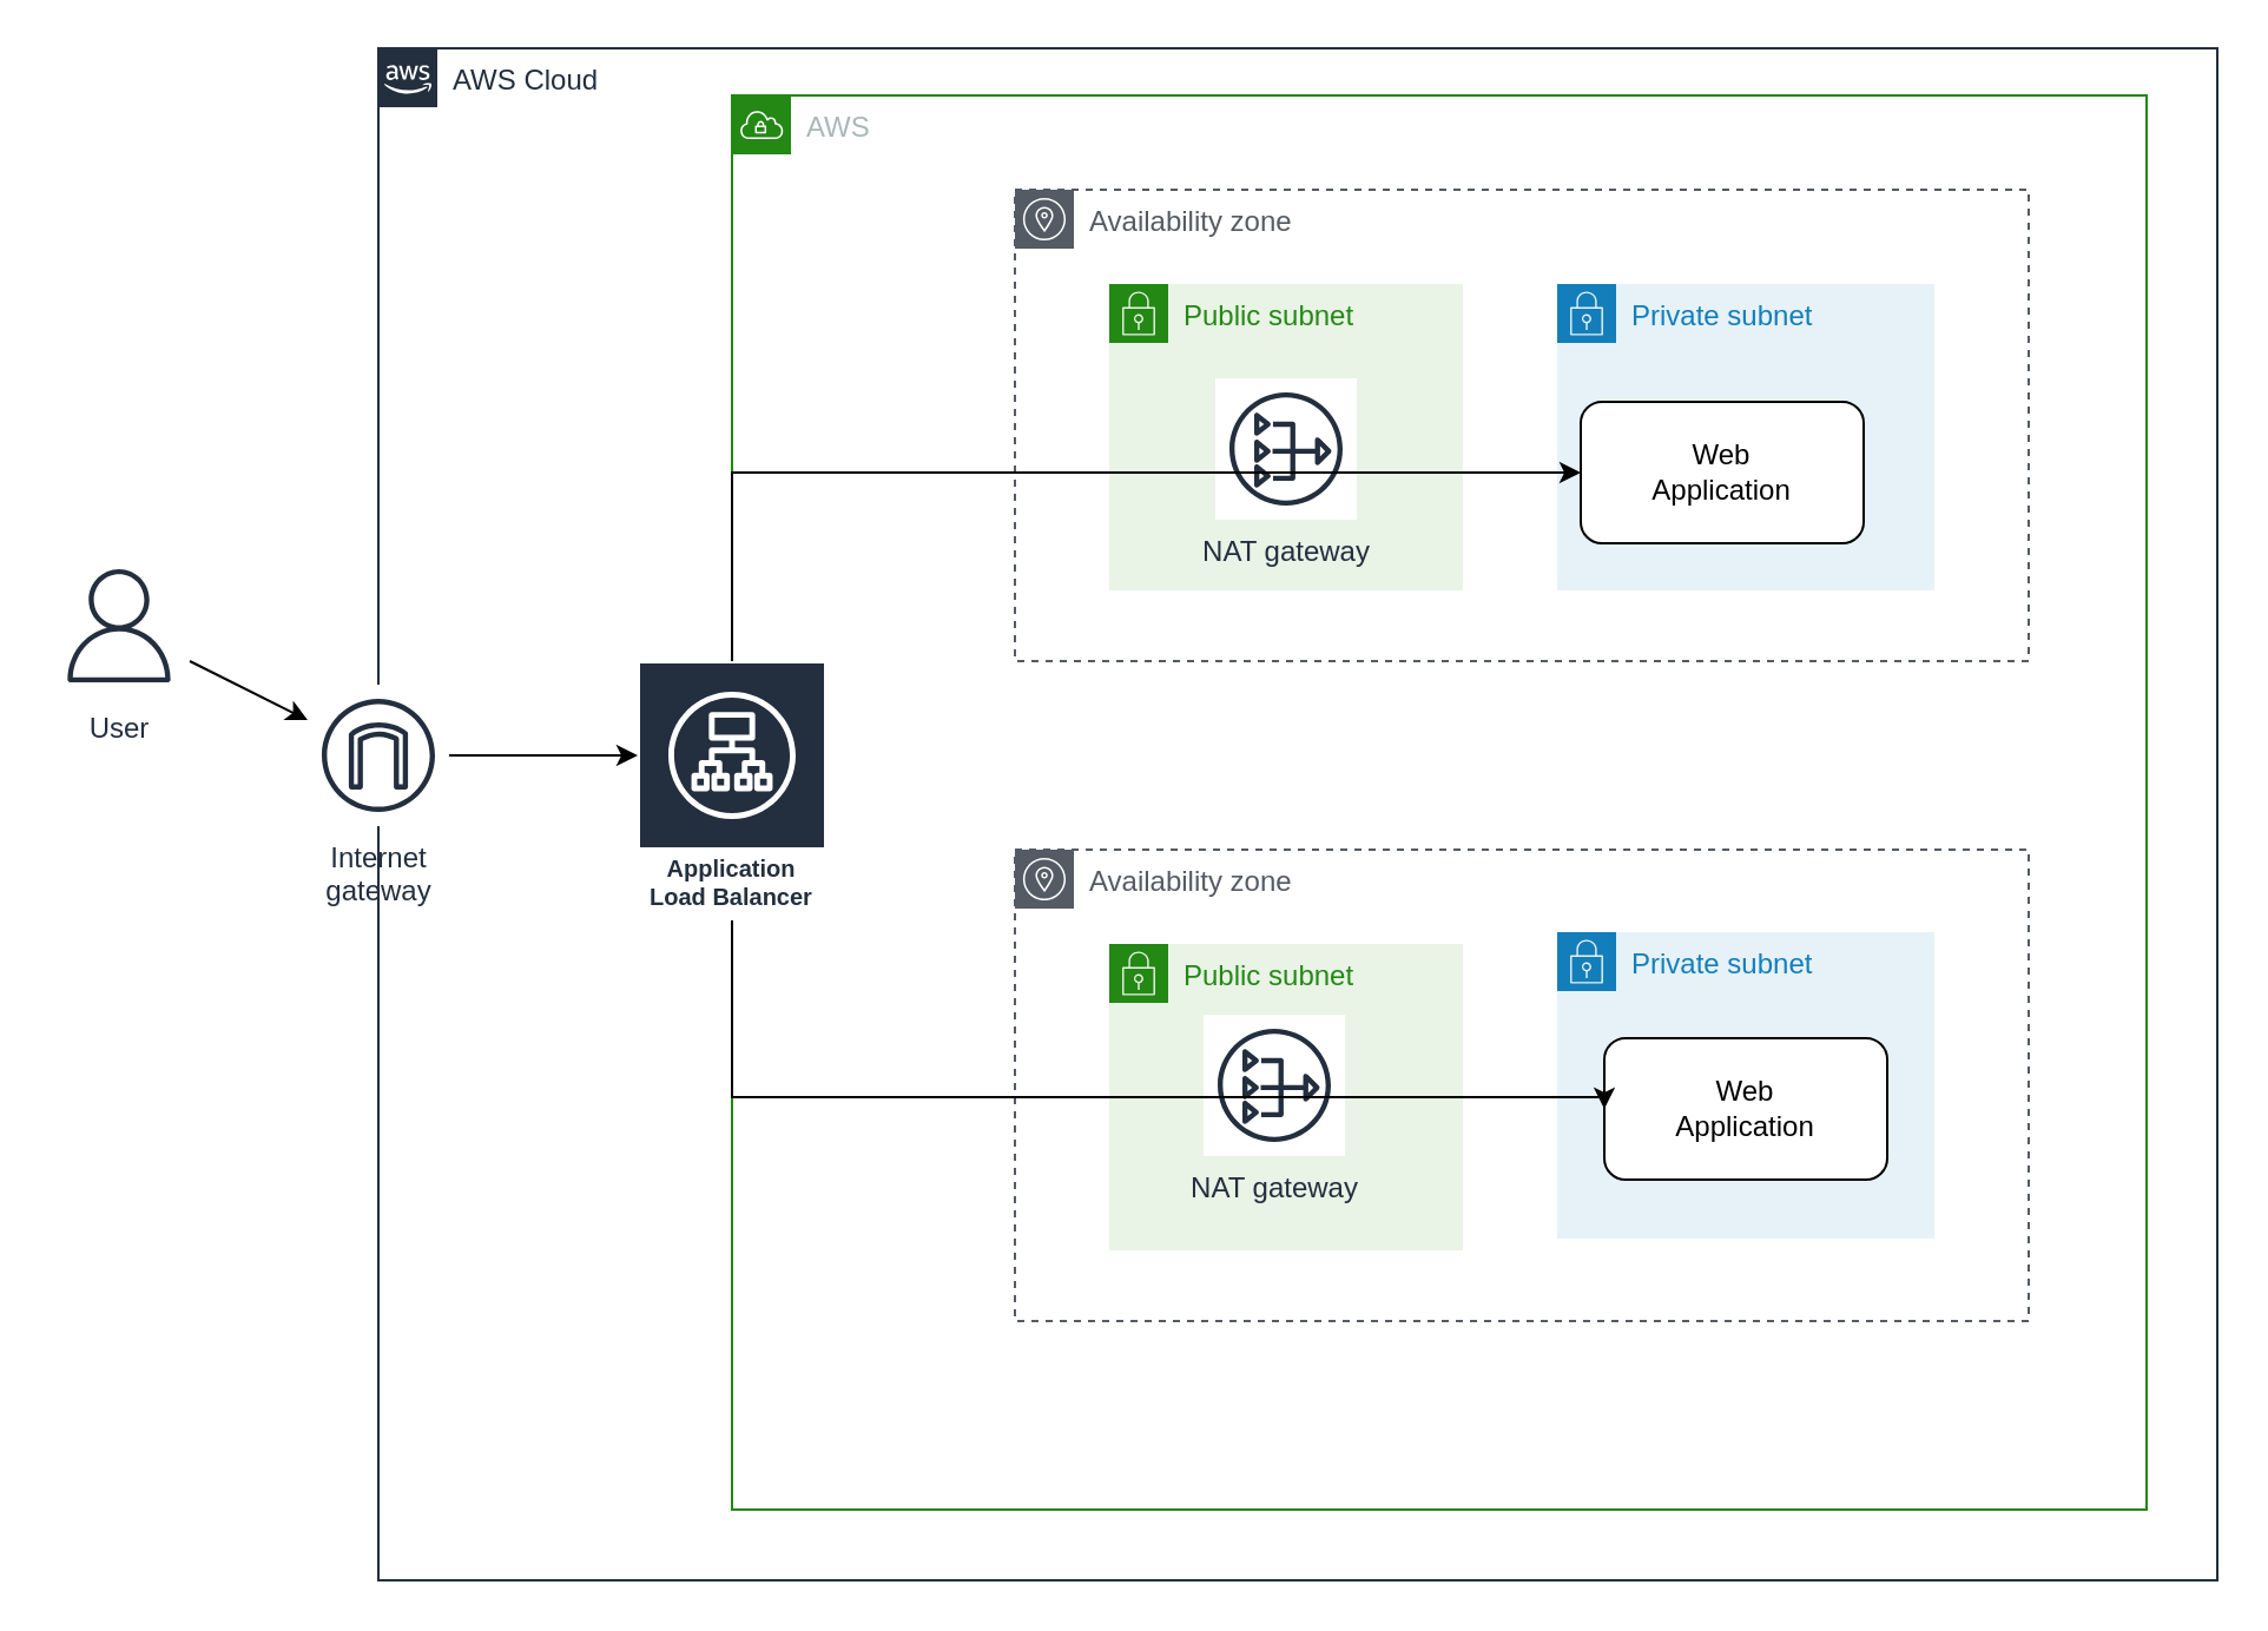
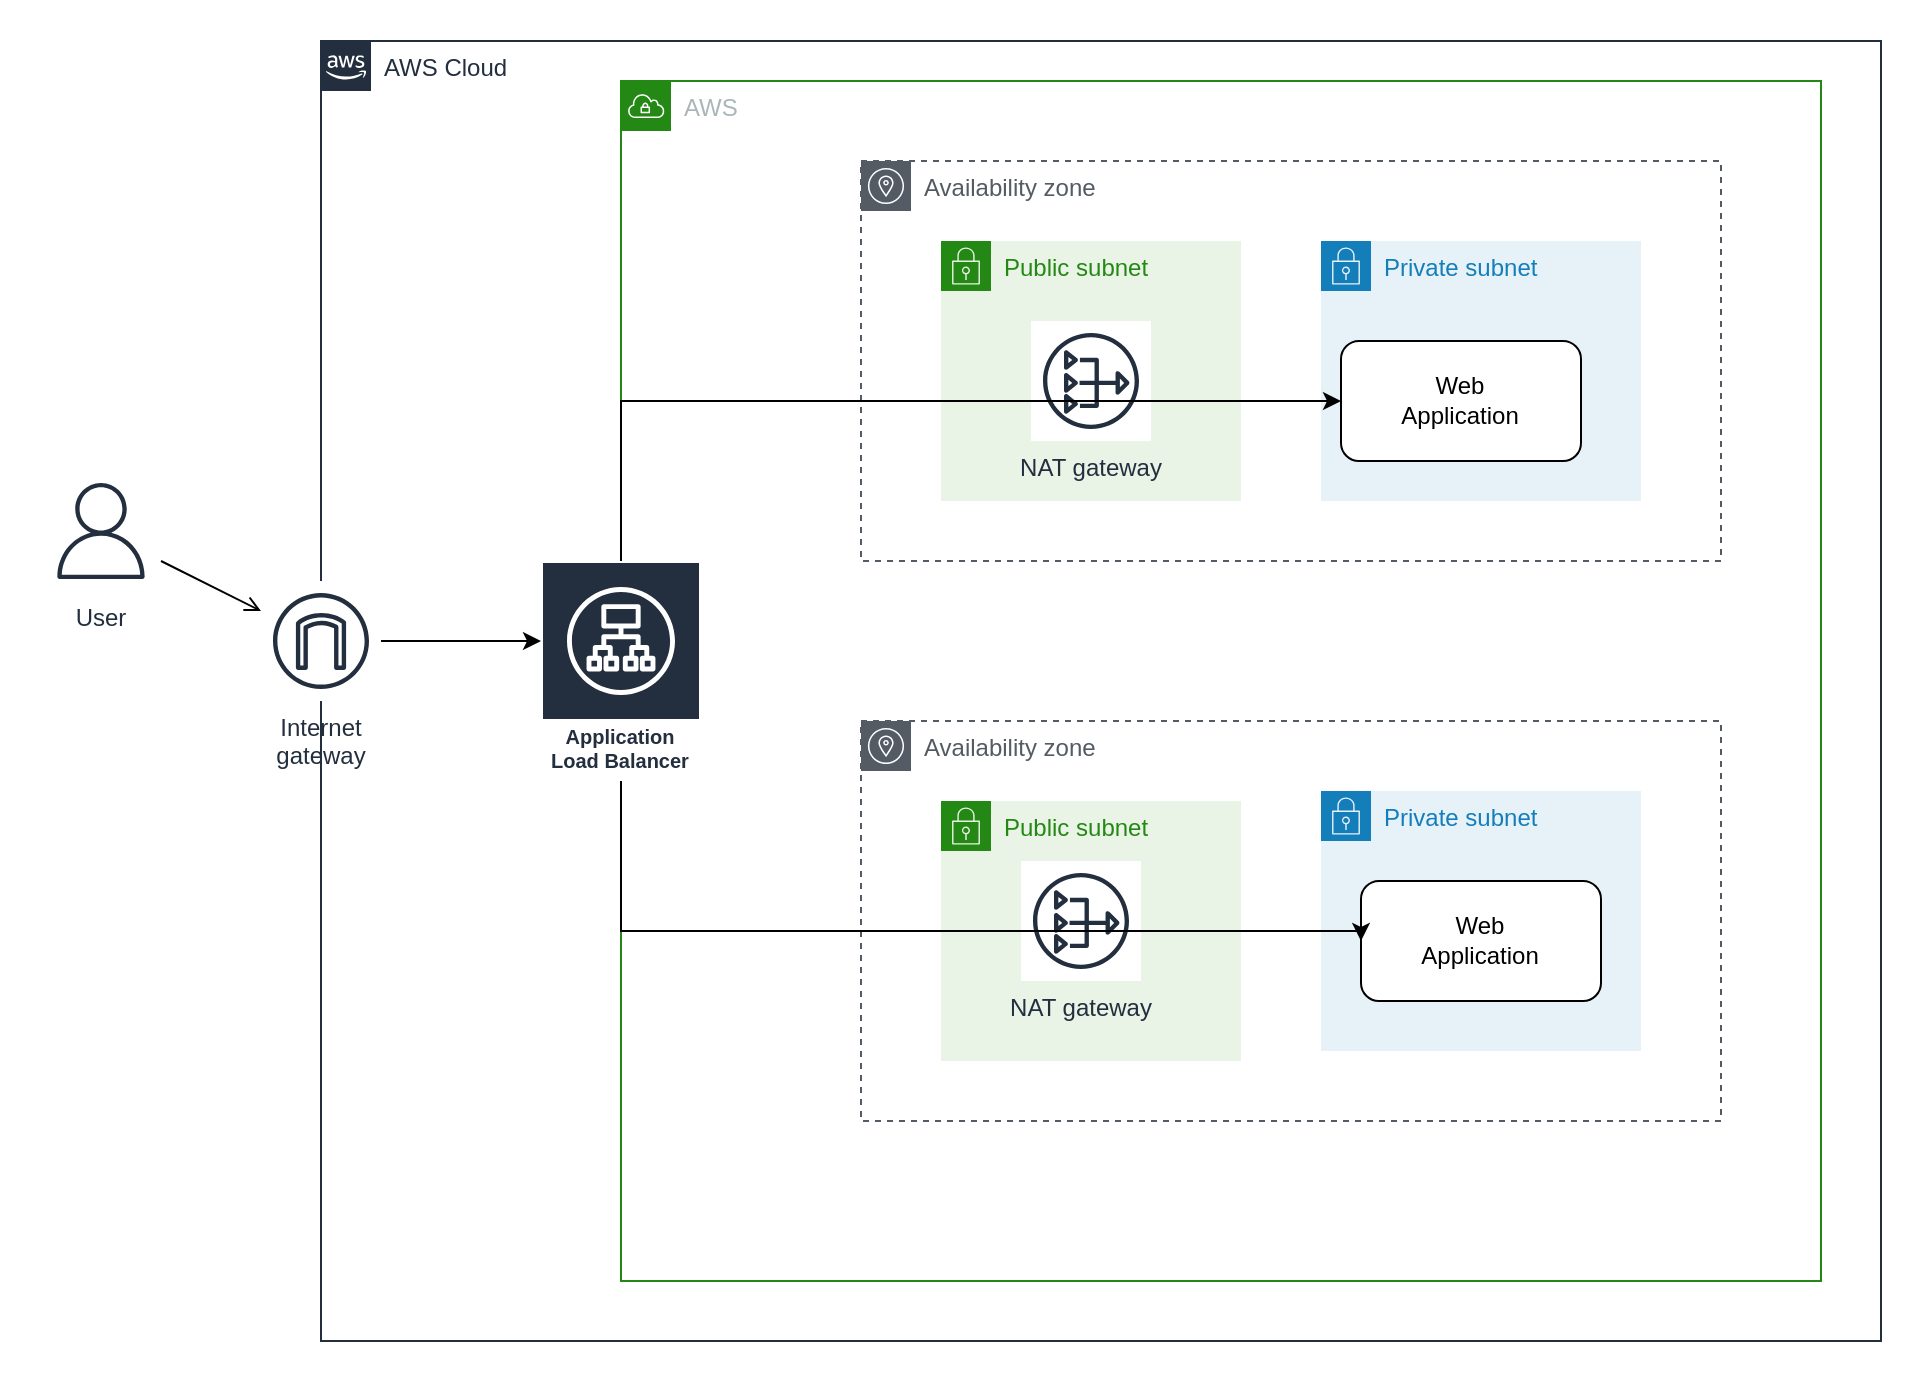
- <mxCell id="13" value="" style="endArrow=classic;html=1;" edge="1" parent="1" source="10" target="12"><mxGeometry width="50" height="50" relative="1" as="geometry"><mxPoint x="580" y="330" as="sourcePoint" /><mxPoint x="680" y="280" as="targetPoint" /><Array as="points" /></mxGeometry></mxCell>
+ <mxCell id="13" value="" style="endArrow=open;html=1;" edge="1" parent="1" source="10" target="12"><mxGeometry width="50" height="50" relative="1" as="geometry"><mxPoint x="580" y="330" as="sourcePoint" /><mxPoint x="680" y="280" as="targetPoint" /><Array as="points" /></mxGeometry></mxCell>
